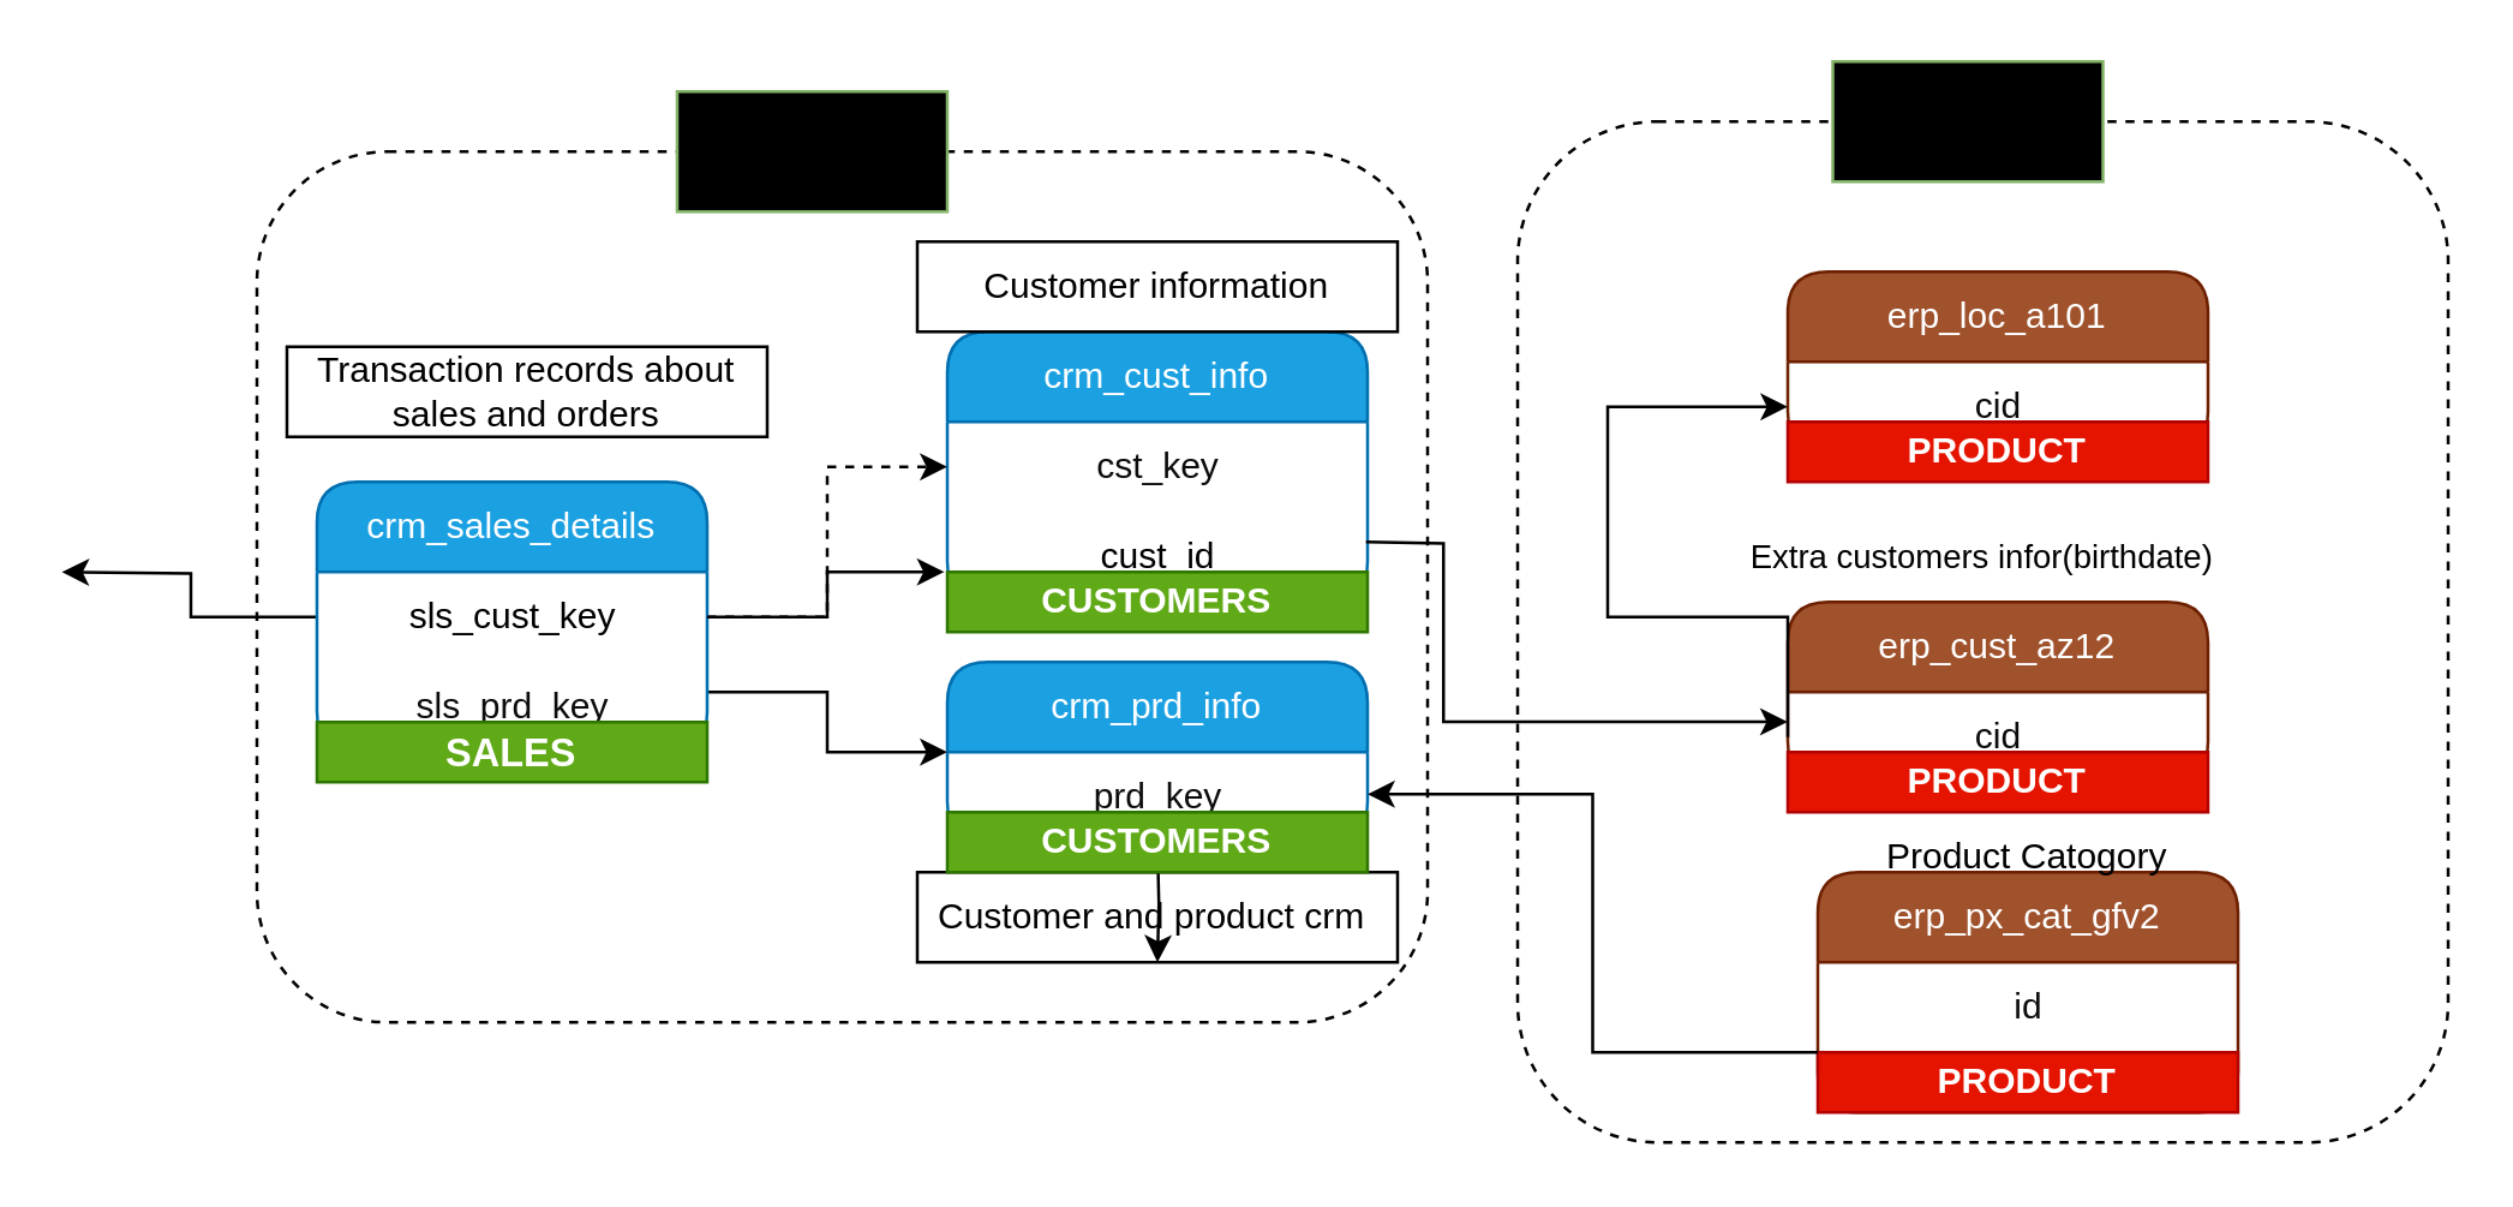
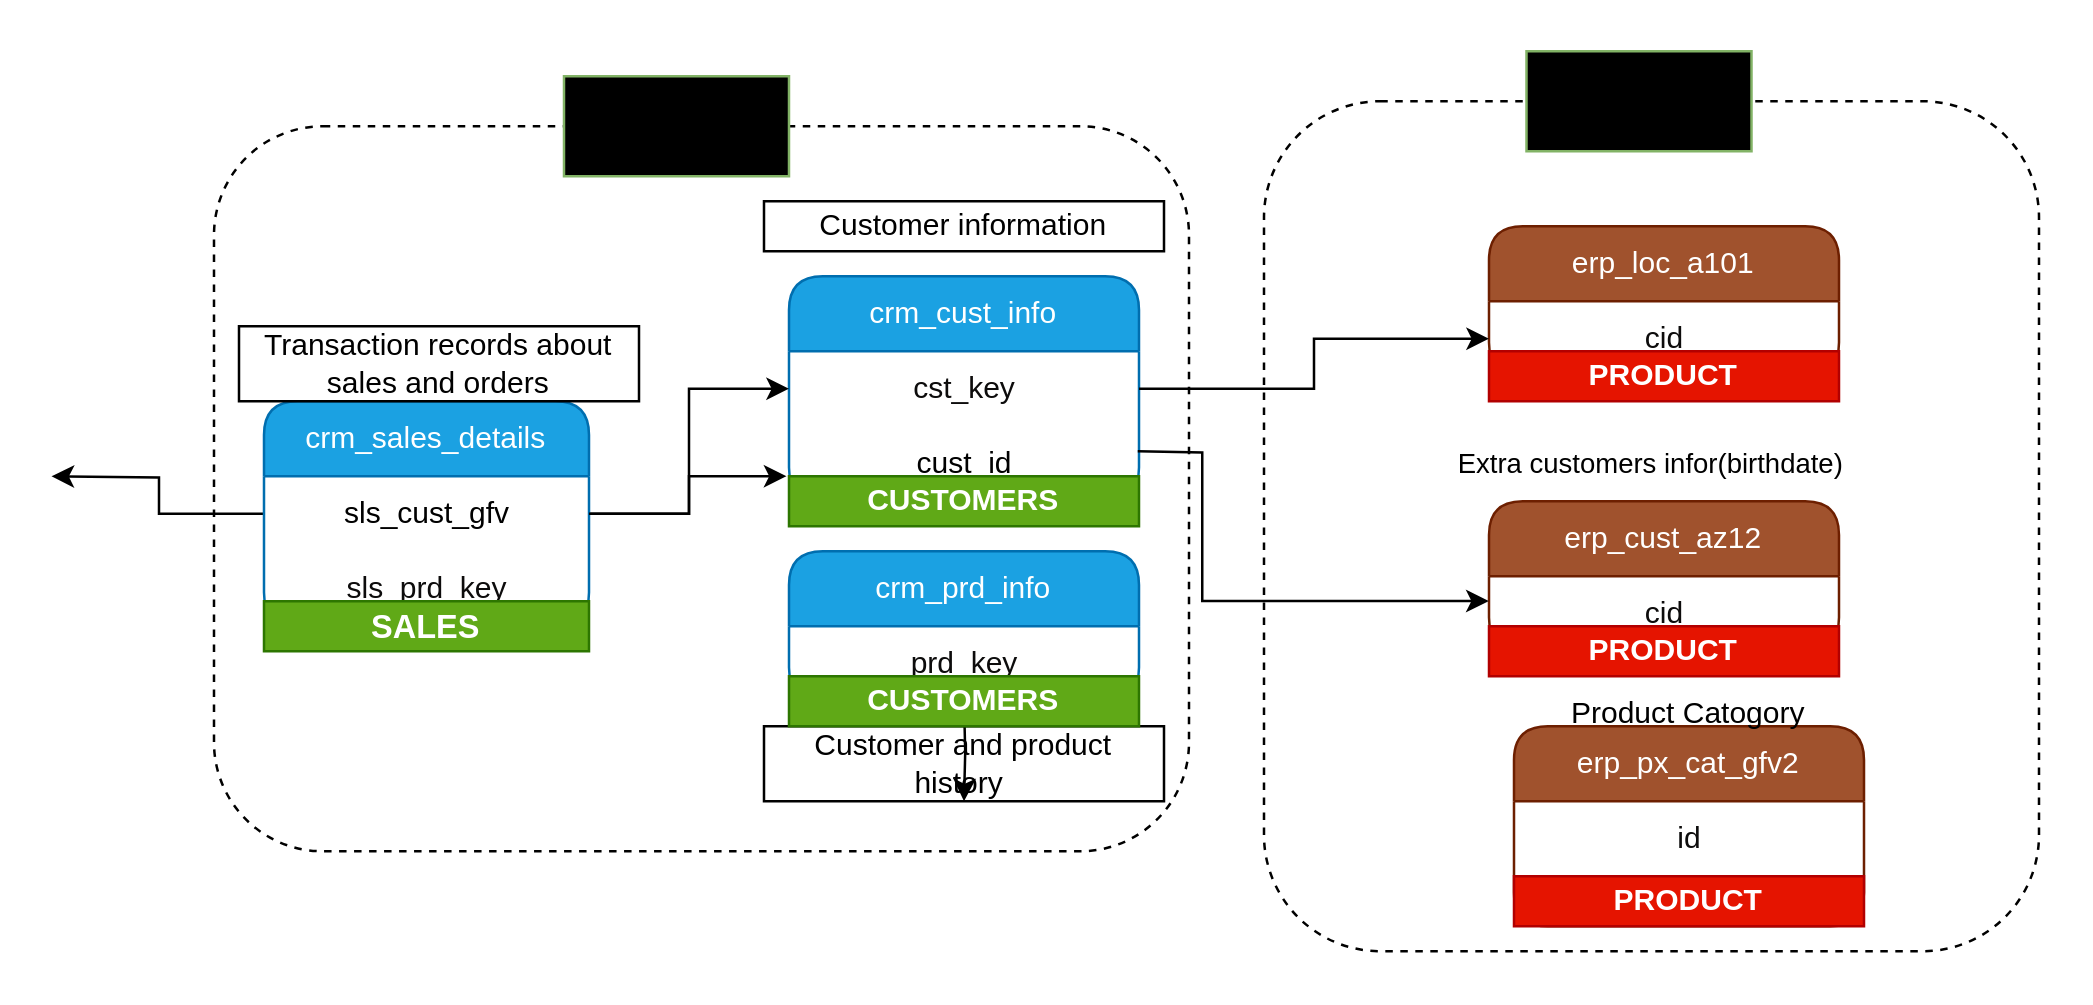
- <mxCell id="33" value="&lt;font color=&quot;#000000&quot;&gt;Customer information&lt;/font&gt;" style="rounded=0;whiteSpace=wrap;html=1;fillColor=none;fontColor=#000000;" parent="1" vertex="1"><mxGeometry x="305" y="80" width="160" height="30" as="geometry" /></mxCell>
+ <mxCell id="33" value="&lt;font color=&quot;#000000&quot;&gt;Customer information&lt;/font&gt;" style="rounded=0;whiteSpace=wrap;html=1;fillColor=none;fontColor=#000000;" parent="1" vertex="1"><mxGeometry x="305" y="80" width="160" height="20" as="geometry" /></mxCell>
- <mxCell id="31" value="Transaction records about sales and orders" style="rounded=0;whiteSpace=wrap;html=1;fillColor=none;fontColor=#000000;" parent="1" vertex="1"><mxGeometry x="95" y="115" width="160" height="30" as="geometry" /></mxCell>
+ <mxCell id="31" value="Transaction records about sales and orders" style="rounded=0;whiteSpace=wrap;html=1;fillColor=none;fontColor=#000000;" parent="1" vertex="1"><mxGeometry x="95" y="130" width="160" height="30" as="geometry" /></mxCell>
+ <mxCell id="25" style="edgeStyle=orthogonalEdgeStyle;rounded=0;orthogonalLoop=1;jettySize=auto;html=1;entryX=0;entryY=0.75;entryDx=0;entryDy=0;strokeColor=light-dark(#000000,#0D0C0C);" parent="1" source="3" target="18" edge="1"><mxGeometry relative="1" as="geometry" /></mxCell>
- <mxCell id="8" style="edgeStyle=orthogonalEdgeStyle;rounded=0;orthogonalLoop=1;jettySize=auto;html=1;entryX=0;entryY=0.5;entryDx=0;entryDy=0;dashed=1;" parent="1" source="12" target="2" edge="1"><mxGeometry relative="1" as="geometry" /></mxCell>
+ <mxCell id="8" style="edgeStyle=orthogonalEdgeStyle;rounded=0;orthogonalLoop=1;jettySize=auto;html=1;entryX=0;entryY=0.5;entryDx=0;entryDy=0;" parent="1" source="12" target="2" edge="1"><mxGeometry relative="1" as="geometry" /></mxCell>
- <mxCell id="24" style="edgeStyle=orthogonalEdgeStyle;rounded=0;orthogonalLoop=1;jettySize=auto;html=1;entryX=0;entryY=0.75;entryDx=0;entryDy=0;exitX=0;exitY=0.75;exitDx=0;exitDy=0;" parent="1" source="20" target="18" edge="1"><mxGeometry relative="1" as="geometry"><Array as="points"><mxPoint x="535" y="205" /><mxPoint x="535" y="135" /></Array></mxGeometry></mxCell>
- <mxCell id="13" value="&lt;font style=&quot;color: light-dark(rgb(0, 0, 0), rgb(13, 12, 12));&quot;&gt;sls_cust_key&lt;/font&gt;" style="text;html=1;align=center;verticalAlign=middle;resizable=0;points=[];autosize=1;strokeColor=none;fillColor=none;" parent="12" vertex="1"><mxGeometry y="30" width="130" height="30" as="geometry" /></mxCell>
+ <mxCell id="13" value="&lt;font style=&quot;color: light-dark(rgb(0, 0, 0), rgb(13, 12, 12));&quot;&gt;sls_cust_gfv&lt;/font&gt;" style="text;html=1;align=center;verticalAlign=middle;resizable=0;points=[];autosize=1;strokeColor=none;fillColor=none;" parent="12" vertex="1"><mxGeometry y="30" width="130" height="30" as="geometry" /></mxCell>
- <mxCell id="9" style="edgeStyle=orthogonalEdgeStyle;rounded=0;orthogonalLoop=1;jettySize=auto;html=1;entryX=0;entryY=0.5;entryDx=0;entryDy=0;strokeColor=light-dark(#000000,#0D0C0C);" parent="1" source="12" target="5" edge="1"><mxGeometry relative="1" as="geometry"><Array as="points"><mxPoint x="275" y="230" /><mxPoint x="275" y="250" /></Array></mxGeometry></mxCell>
- <mxCell id="32" value="&lt;font style=&quot;color: rgb(0, 0, 0);&quot;&gt;Customer and product crm&amp;nbsp;&lt;/font&gt;" style="rounded=0;whiteSpace=wrap;html=1;fillColor=none;fontColor=#000000;" parent="1" vertex="1"><mxGeometry x="305" y="290" width="160" height="30" as="geometry" /></mxCell>
+ <mxCell id="32" value="&lt;font style=&quot;color: rgb(0, 0, 0);&quot;&gt;Customer and product history&amp;nbsp;&lt;/font&gt;" style="rounded=0;whiteSpace=wrap;html=1;fillColor=none;fontColor=#000000;" parent="1" vertex="1"><mxGeometry x="305" y="290" width="160" height="30" as="geometry" /></mxCell>
- <mxCell id="23" style="edgeStyle=orthogonalEdgeStyle;rounded=0;orthogonalLoop=1;jettySize=auto;html=1;exitX=0;exitY=0.75;exitDx=0;exitDy=0;entryX=1;entryY=0.467;entryDx=0;entryDy=0;entryPerimeter=0;strokeColor=light-dark(#000000,#0D0C0C);" parent="1" source="15" target="7" edge="1"><mxGeometry relative="1" as="geometry" /></mxCell>
